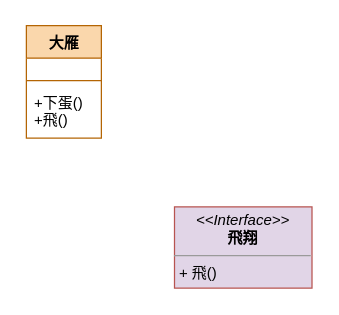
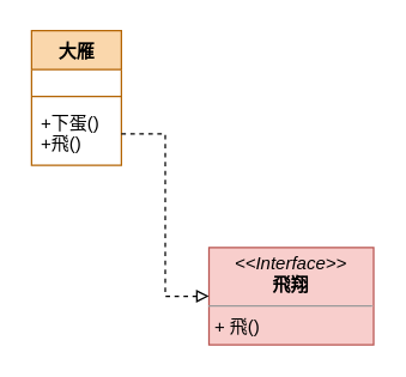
+ <mxCell id="7" style="edgeStyle=orthogonalEdgeStyle;rounded=0;orthogonalLoop=1;jettySize=auto;html=1;exitX=1;exitY=0.5;exitDx=0;exitDy=0;entryX=0;entryY=0.5;entryDx=0;entryDy=0;dashed=1;endArrow=block;endFill=0;" edge="1" parent="1" source="5" target="6"><mxGeometry relative="1" as="geometry" /></mxCell>
- <mxCell id="6" value="&lt;p style=&quot;margin:0px;margin-top:4px;text-align:center;&quot;&gt;&lt;i&gt;&amp;lt;&amp;lt;Interface&amp;gt;&amp;gt;&lt;/i&gt;&lt;br&gt;&lt;b&gt;飛翔&lt;/b&gt;&lt;/p&gt;&lt;hr size=&quot;1&quot;&gt;&lt;p style=&quot;margin:0px;margin-left:4px;&quot;&gt;+ 飛()&lt;br&gt;&lt;/p&gt;&lt;p style=&quot;margin:0px;margin-left:4px;&quot;&gt;&lt;br&gt;&lt;/p&gt;" style="verticalAlign=top;align=left;overflow=fill;fontSize=12;fontFamily=Helvetica;html=1;whiteSpace=wrap;fillColor=#e1d5e7;strokeColor=#b85450;" vertex="1" parent="1"><mxGeometry x="139" y="165" width="110" height="65" as="geometry" /></mxCell>
+ <mxCell id="6" value="&lt;p style=&quot;margin:0px;margin-top:4px;text-align:center;&quot;&gt;&lt;i&gt;&amp;lt;&amp;lt;Interface&amp;gt;&amp;gt;&lt;/i&gt;&lt;br&gt;&lt;b&gt;飛翔&lt;/b&gt;&lt;/p&gt;&lt;hr size=&quot;1&quot;&gt;&lt;p style=&quot;margin:0px;margin-left:4px;&quot;&gt;+ 飛()&lt;br&gt;&lt;/p&gt;&lt;p style=&quot;margin:0px;margin-left:4px;&quot;&gt;&lt;br&gt;&lt;/p&gt;" style="verticalAlign=top;align=left;overflow=fill;fontSize=12;fontFamily=Helvetica;html=1;whiteSpace=wrap;fillColor=#f8cecc;strokeColor=#b85450;" vertex="1" parent="1"><mxGeometry x="139" y="165" width="110" height="65" as="geometry" /></mxCell>
